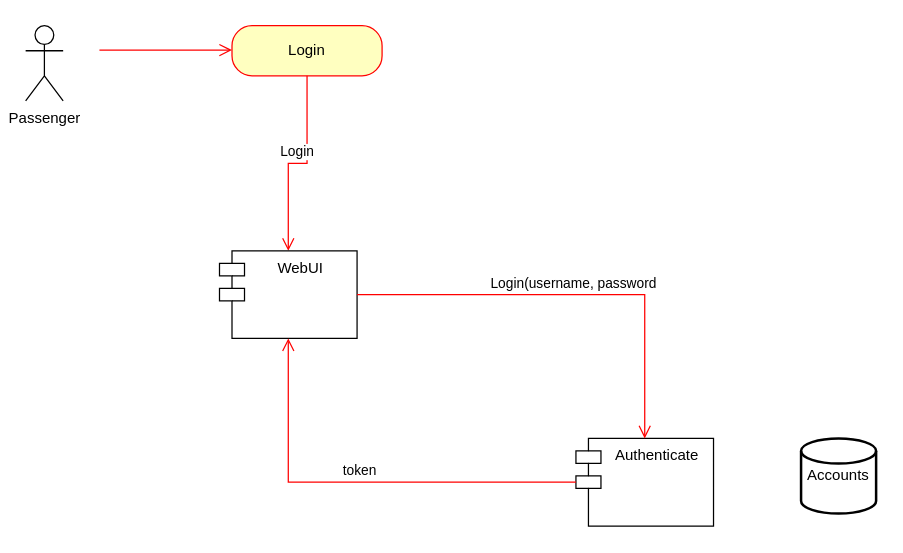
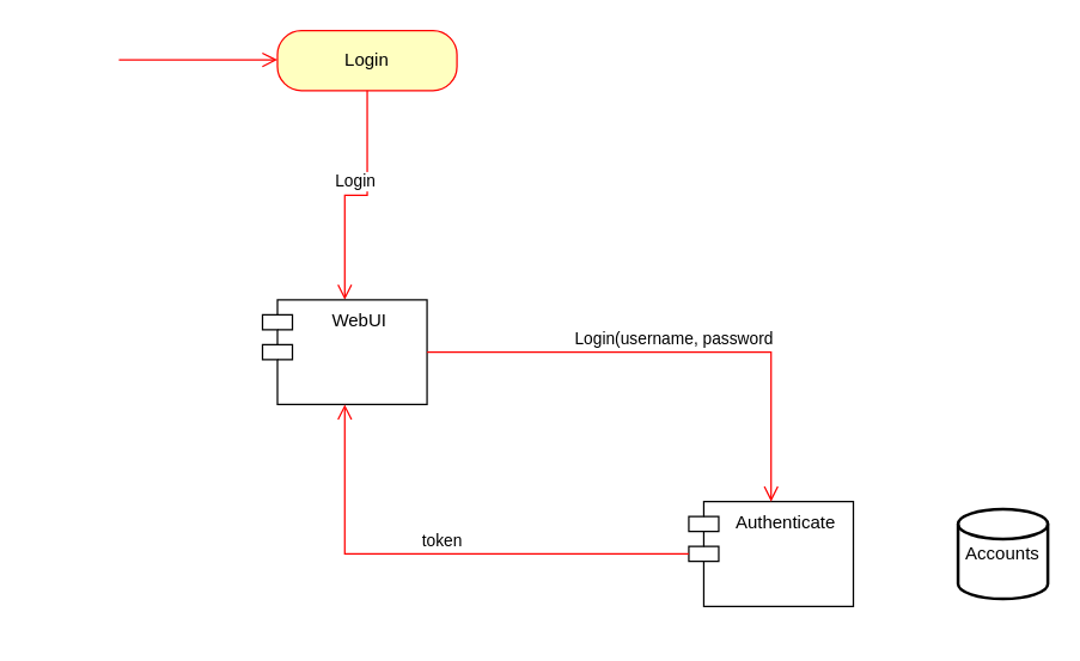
- <mxCell id="2" value="Passenger" style="shape=umlActor;verticalLabelPosition=bottom;verticalAlign=top;html=1;" vertex="1" parent="1"><mxGeometry x="20" y="20" width="30" height="60" as="geometry" /></mxCell>
- <mxCell id="10" value="Accounts" style="strokeWidth=2;html=1;shape=mxgraph.flowchart.database;whiteSpace=wrap;" vertex="1" parent="1"><mxGeometry x="640" y="350" width="60" height="60" as="geometry" /></mxCell>
+ <mxCell id="10" value="Accounts" style="strokeWidth=2;html=1;shape=mxgraph.flowchart.database;whiteSpace=wrap;" vertex="1" parent="1"><mxGeometry x="640" y="340" width="60" height="60" as="geometry" /></mxCell>
- <mxCell id="6" value="Authenticate" style="shape=module;align=left;spacingLeft=20;align=center;verticalAlign=top;" vertex="1" parent="1"><mxGeometry x="460" y="350" width="110" height="70" as="geometry" /></mxCell>
+ <mxCell id="6" value="Authenticate" style="shape=module;align=left;spacingLeft=20;align=center;verticalAlign=top;" vertex="1" parent="1"><mxGeometry x="460" y="335" width="110" height="70" as="geometry" /></mxCell>
